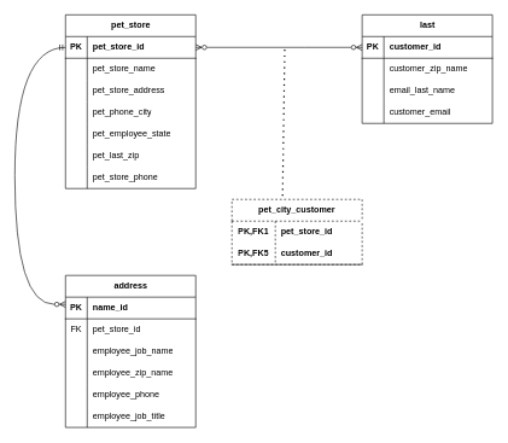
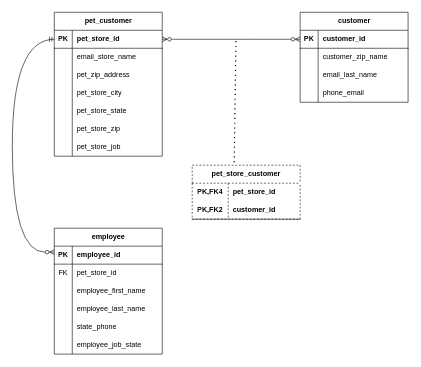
- <mxCell id="2" value="pet_store" style="shape=table;startSize=30;container=1;collapsible=1;childLayout=tableLayout;fixedRows=1;rowLines=0;fontStyle=1;align=center;resizeLast=1;html=1;" parent="1" vertex="1"><mxGeometry x="90" y="20" width="180" height="240" as="geometry" /></mxCell>
+ <mxCell id="2" value="pet_customer" style="shape=table;startSize=30;container=1;collapsible=1;childLayout=tableLayout;fixedRows=1;rowLines=0;fontStyle=1;align=center;resizeLast=1;html=1;" parent="1" vertex="1"><mxGeometry x="90" y="20" width="180" height="240" as="geometry" /></mxCell>
- <mxCell id="43" value="last" style="shape=table;startSize=30;container=1;collapsible=1;childLayout=tableLayout;fixedRows=1;rowLines=0;fontStyle=1;align=center;resizeLast=1;html=1;" parent="1" vertex="1"><mxGeometry x="500" y="20" width="180" height="150" as="geometry" /></mxCell>
+ <mxCell id="43" value="customer" style="shape=table;startSize=30;container=1;collapsible=1;childLayout=tableLayout;fixedRows=1;rowLines=0;fontStyle=1;align=center;resizeLast=1;html=1;" parent="1" vertex="1"><mxGeometry x="500" y="20" width="180" height="150" as="geometry" /></mxCell>
- <mxCell id="8" value="pet_store_name" style="shape=partialRectangle;connectable=0;fillColor=none;top=0;left=0;bottom=0;right=0;align=left;spacingLeft=6;overflow=hidden;whiteSpace=wrap;html=1;" parent="6" vertex="1"><mxGeometry x="30" width="150" height="30" as="geometry"><mxRectangle width="150" height="30" as="alternateBounds" /></mxGeometry></mxCell>
+ <mxCell id="8" value="email_store_name" style="shape=partialRectangle;connectable=0;fillColor=none;top=0;left=0;bottom=0;right=0;align=left;spacingLeft=6;overflow=hidden;whiteSpace=wrap;html=1;" parent="6" vertex="1"><mxGeometry x="30" width="150" height="30" as="geometry"><mxRectangle width="150" height="30" as="alternateBounds" /></mxGeometry></mxCell>
- <mxCell id="11" value="pet_store_address" style="shape=partialRectangle;connectable=0;fillColor=none;top=0;left=0;bottom=0;right=0;align=left;spacingLeft=6;overflow=hidden;whiteSpace=wrap;html=1;" parent="9" vertex="1"><mxGeometry x="30" width="150" height="30" as="geometry"><mxRectangle width="150" height="30" as="alternateBounds" /></mxGeometry></mxCell>
+ <mxCell id="11" value="pet_zip_address" style="shape=partialRectangle;connectable=0;fillColor=none;top=0;left=0;bottom=0;right=0;align=left;spacingLeft=6;overflow=hidden;whiteSpace=wrap;html=1;" parent="9" vertex="1"><mxGeometry x="30" width="150" height="30" as="geometry"><mxRectangle width="150" height="30" as="alternateBounds" /></mxGeometry></mxCell>
- <mxCell id="14" value="pet_phone_city" style="shape=partialRectangle;connectable=0;fillColor=none;top=0;left=0;bottom=0;right=0;align=left;spacingLeft=6;overflow=hidden;whiteSpace=wrap;html=1;" parent="12" vertex="1"><mxGeometry x="30" width="150" height="30" as="geometry"><mxRectangle width="150" height="30" as="alternateBounds" /></mxGeometry></mxCell>
+ <mxCell id="14" value="pet_store_city" style="shape=partialRectangle;connectable=0;fillColor=none;top=0;left=0;bottom=0;right=0;align=left;spacingLeft=6;overflow=hidden;whiteSpace=wrap;html=1;" parent="12" vertex="1"><mxGeometry x="30" width="150" height="30" as="geometry"><mxRectangle width="150" height="30" as="alternateBounds" /></mxGeometry></mxCell>
- <mxCell id="55" value="customer_email" style="shape=partialRectangle;connectable=0;fillColor=none;top=0;left=0;bottom=0;right=0;align=left;spacingLeft=6;overflow=hidden;whiteSpace=wrap;html=1;" parent="53" vertex="1"><mxGeometry x="30" width="150" height="30" as="geometry"><mxRectangle width="150" height="30" as="alternateBounds" /></mxGeometry></mxCell>
+ <mxCell id="55" value="phone_email" style="shape=partialRectangle;connectable=0;fillColor=none;top=0;left=0;bottom=0;right=0;align=left;spacingLeft=6;overflow=hidden;whiteSpace=wrap;html=1;" parent="53" vertex="1"><mxGeometry x="30" width="150" height="30" as="geometry"><mxRectangle width="150" height="30" as="alternateBounds" /></mxGeometry></mxCell>
- <mxCell id="17" value="pet_employee_state" style="shape=partialRectangle;connectable=0;fillColor=none;top=0;left=0;bottom=0;right=0;align=left;spacingLeft=6;overflow=hidden;whiteSpace=wrap;html=1;" parent="15" vertex="1"><mxGeometry x="30" width="150" height="30" as="geometry"><mxRectangle width="150" height="30" as="alternateBounds" /></mxGeometry></mxCell>
+ <mxCell id="17" value="pet_store_state" style="shape=partialRectangle;connectable=0;fillColor=none;top=0;left=0;bottom=0;right=0;align=left;spacingLeft=6;overflow=hidden;whiteSpace=wrap;html=1;" parent="15" vertex="1"><mxGeometry x="30" width="150" height="30" as="geometry"><mxRectangle width="150" height="30" as="alternateBounds" /></mxGeometry></mxCell>
- <mxCell id="20" value="pet_last_zip" style="shape=partialRectangle;connectable=0;fillColor=none;top=0;left=0;bottom=0;right=0;align=left;spacingLeft=6;overflow=hidden;whiteSpace=wrap;html=1;" parent="18" vertex="1"><mxGeometry x="30" width="150" height="30" as="geometry"><mxRectangle width="150" height="30" as="alternateBounds" /></mxGeometry></mxCell>
+ <mxCell id="20" value="pet_store_zip" style="shape=partialRectangle;connectable=0;fillColor=none;top=0;left=0;bottom=0;right=0;align=left;spacingLeft=6;overflow=hidden;whiteSpace=wrap;html=1;" parent="18" vertex="1"><mxGeometry x="30" width="150" height="30" as="geometry"><mxRectangle width="150" height="30" as="alternateBounds" /></mxGeometry></mxCell>
- <mxCell id="23" value="pet_store_phone" style="shape=partialRectangle;connectable=0;fillColor=none;top=0;left=0;bottom=0;right=0;align=left;spacingLeft=6;overflow=hidden;whiteSpace=wrap;html=1;" parent="21" vertex="1"><mxGeometry x="30" width="150" height="30" as="geometry"><mxRectangle width="150" height="30" as="alternateBounds" /></mxGeometry></mxCell>
+ <mxCell id="23" value="pet_store_job" style="shape=partialRectangle;connectable=0;fillColor=none;top=0;left=0;bottom=0;right=0;align=left;spacingLeft=6;overflow=hidden;whiteSpace=wrap;html=1;" parent="21" vertex="1"><mxGeometry x="30" width="150" height="30" as="geometry"><mxRectangle width="150" height="30" as="alternateBounds" /></mxGeometry></mxCell>
- <mxCell id="58" value="pet_city_customer" style="shape=table;startSize=30;container=1;collapsible=1;childLayout=tableLayout;fixedRows=1;rowLines=0;fontStyle=1;align=center;resizeLast=1;html=1;whiteSpace=wrap;dashed=1;" parent="1" vertex="1"><mxGeometry x="320" y="275" width="180" height="90" as="geometry" /></mxCell>
+ <mxCell id="58" value="pet_store_customer" style="shape=table;startSize=30;container=1;collapsible=1;childLayout=tableLayout;fixedRows=1;rowLines=0;fontStyle=1;align=center;resizeLast=1;html=1;whiteSpace=wrap;dashed=1;" parent="1" vertex="1"><mxGeometry x="320" y="275" width="180" height="90" as="geometry" /></mxCell>
- <mxCell id="60" value="PK,FK1" style="shape=partialRectangle;connectable=0;fillColor=none;top=0;left=0;bottom=0;right=0;fontStyle=1;overflow=hidden;html=1;whiteSpace=wrap;" parent="59" vertex="1"><mxGeometry width="60" height="30" as="geometry"><mxRectangle width="60" height="30" as="alternateBounds" /></mxGeometry></mxCell>
+ <mxCell id="60" value="PK,FK4" style="shape=partialRectangle;connectable=0;fillColor=none;top=0;left=0;bottom=0;right=0;fontStyle=1;overflow=hidden;html=1;whiteSpace=wrap;" parent="59" vertex="1"><mxGeometry width="60" height="30" as="geometry"><mxRectangle width="60" height="30" as="alternateBounds" /></mxGeometry></mxCell>
- <mxCell id="63" value="PK,FK5" style="shape=partialRectangle;connectable=0;fillColor=none;top=0;left=0;bottom=0;right=0;fontStyle=1;overflow=hidden;html=1;whiteSpace=wrap;" parent="62" vertex="1"><mxGeometry width="60" height="30" as="geometry"><mxRectangle width="60" height="30" as="alternateBounds" /></mxGeometry></mxCell>
+ <mxCell id="63" value="PK,FK2" style="shape=partialRectangle;connectable=0;fillColor=none;top=0;left=0;bottom=0;right=0;fontStyle=1;overflow=hidden;html=1;whiteSpace=wrap;" parent="62" vertex="1"><mxGeometry width="60" height="30" as="geometry"><mxRectangle width="60" height="30" as="alternateBounds" /></mxGeometry></mxCell>
- <mxCell id="24" value="address" style="shape=table;startSize=30;container=1;collapsible=1;childLayout=tableLayout;fixedRows=1;rowLines=0;fontStyle=1;align=center;resizeLast=1;html=1;" parent="1" vertex="1"><mxGeometry x="90" y="380" width="180" height="210" as="geometry" /></mxCell>
+ <mxCell id="24" value="employee" style="shape=table;startSize=30;container=1;collapsible=1;childLayout=tableLayout;fixedRows=1;rowLines=0;fontStyle=1;align=center;resizeLast=1;html=1;" parent="1" vertex="1"><mxGeometry x="90" y="380" width="180" height="210" as="geometry" /></mxCell>
- <mxCell id="27" value="name_id" style="shape=partialRectangle;connectable=0;fillColor=none;top=0;left=0;bottom=0;right=0;align=left;spacingLeft=6;fontStyle=1;overflow=hidden;whiteSpace=wrap;html=1;" parent="25" vertex="1"><mxGeometry x="30" width="150" height="30" as="geometry"><mxRectangle width="150" height="30" as="alternateBounds" /></mxGeometry></mxCell>
+ <mxCell id="27" value="employee_id" style="shape=partialRectangle;connectable=0;fillColor=none;top=0;left=0;bottom=0;right=0;align=left;spacingLeft=6;fontStyle=1;overflow=hidden;whiteSpace=wrap;html=1;" parent="25" vertex="1"><mxGeometry x="30" width="150" height="30" as="geometry"><mxRectangle width="150" height="30" as="alternateBounds" /></mxGeometry></mxCell>
- <mxCell id="33" value="employee_job_name" style="shape=partialRectangle;connectable=0;fillColor=none;top=0;left=0;bottom=0;right=0;align=left;spacingLeft=6;overflow=hidden;whiteSpace=wrap;html=1;" parent="31" vertex="1"><mxGeometry x="30" width="150" height="30" as="geometry"><mxRectangle width="150" height="30" as="alternateBounds" /></mxGeometry></mxCell>
+ <mxCell id="33" value="employee_first_name" style="shape=partialRectangle;connectable=0;fillColor=none;top=0;left=0;bottom=0;right=0;align=left;spacingLeft=6;overflow=hidden;whiteSpace=wrap;html=1;" parent="31" vertex="1"><mxGeometry x="30" width="150" height="30" as="geometry"><mxRectangle width="150" height="30" as="alternateBounds" /></mxGeometry></mxCell>
- <mxCell id="36" value="employee_zip_name" style="shape=partialRectangle;connectable=0;fillColor=none;top=0;left=0;bottom=0;right=0;align=left;spacingLeft=6;overflow=hidden;whiteSpace=wrap;html=1;" parent="34" vertex="1"><mxGeometry x="30" width="150" height="30" as="geometry"><mxRectangle width="150" height="30" as="alternateBounds" /></mxGeometry></mxCell>
+ <mxCell id="36" value="employee_last_name" style="shape=partialRectangle;connectable=0;fillColor=none;top=0;left=0;bottom=0;right=0;align=left;spacingLeft=6;overflow=hidden;whiteSpace=wrap;html=1;" parent="34" vertex="1"><mxGeometry x="30" width="150" height="30" as="geometry"><mxRectangle width="150" height="30" as="alternateBounds" /></mxGeometry></mxCell>
- <mxCell id="39" value="employee_phone" style="shape=partialRectangle;connectable=0;fillColor=none;top=0;left=0;bottom=0;right=0;align=left;spacingLeft=6;overflow=hidden;whiteSpace=wrap;html=1;" parent="37" vertex="1"><mxGeometry x="30" width="150" height="30" as="geometry"><mxRectangle width="150" height="30" as="alternateBounds" /></mxGeometry></mxCell>
+ <mxCell id="39" value="state_phone" style="shape=partialRectangle;connectable=0;fillColor=none;top=0;left=0;bottom=0;right=0;align=left;spacingLeft=6;overflow=hidden;whiteSpace=wrap;html=1;" parent="37" vertex="1"><mxGeometry x="30" width="150" height="30" as="geometry"><mxRectangle width="150" height="30" as="alternateBounds" /></mxGeometry></mxCell>
- <mxCell id="42" value="employee_job_title" style="shape=partialRectangle;connectable=0;fillColor=none;top=0;left=0;bottom=0;right=0;align=left;spacingLeft=6;overflow=hidden;whiteSpace=wrap;html=1;" parent="40" vertex="1"><mxGeometry x="30" width="150" height="30" as="geometry"><mxRectangle width="150" height="30" as="alternateBounds" /></mxGeometry></mxCell>
+ <mxCell id="42" value="employee_job_state" style="shape=partialRectangle;connectable=0;fillColor=none;top=0;left=0;bottom=0;right=0;align=left;spacingLeft=6;overflow=hidden;whiteSpace=wrap;html=1;" parent="40" vertex="1"><mxGeometry x="30" width="150" height="30" as="geometry"><mxRectangle width="150" height="30" as="alternateBounds" /></mxGeometry></mxCell>
